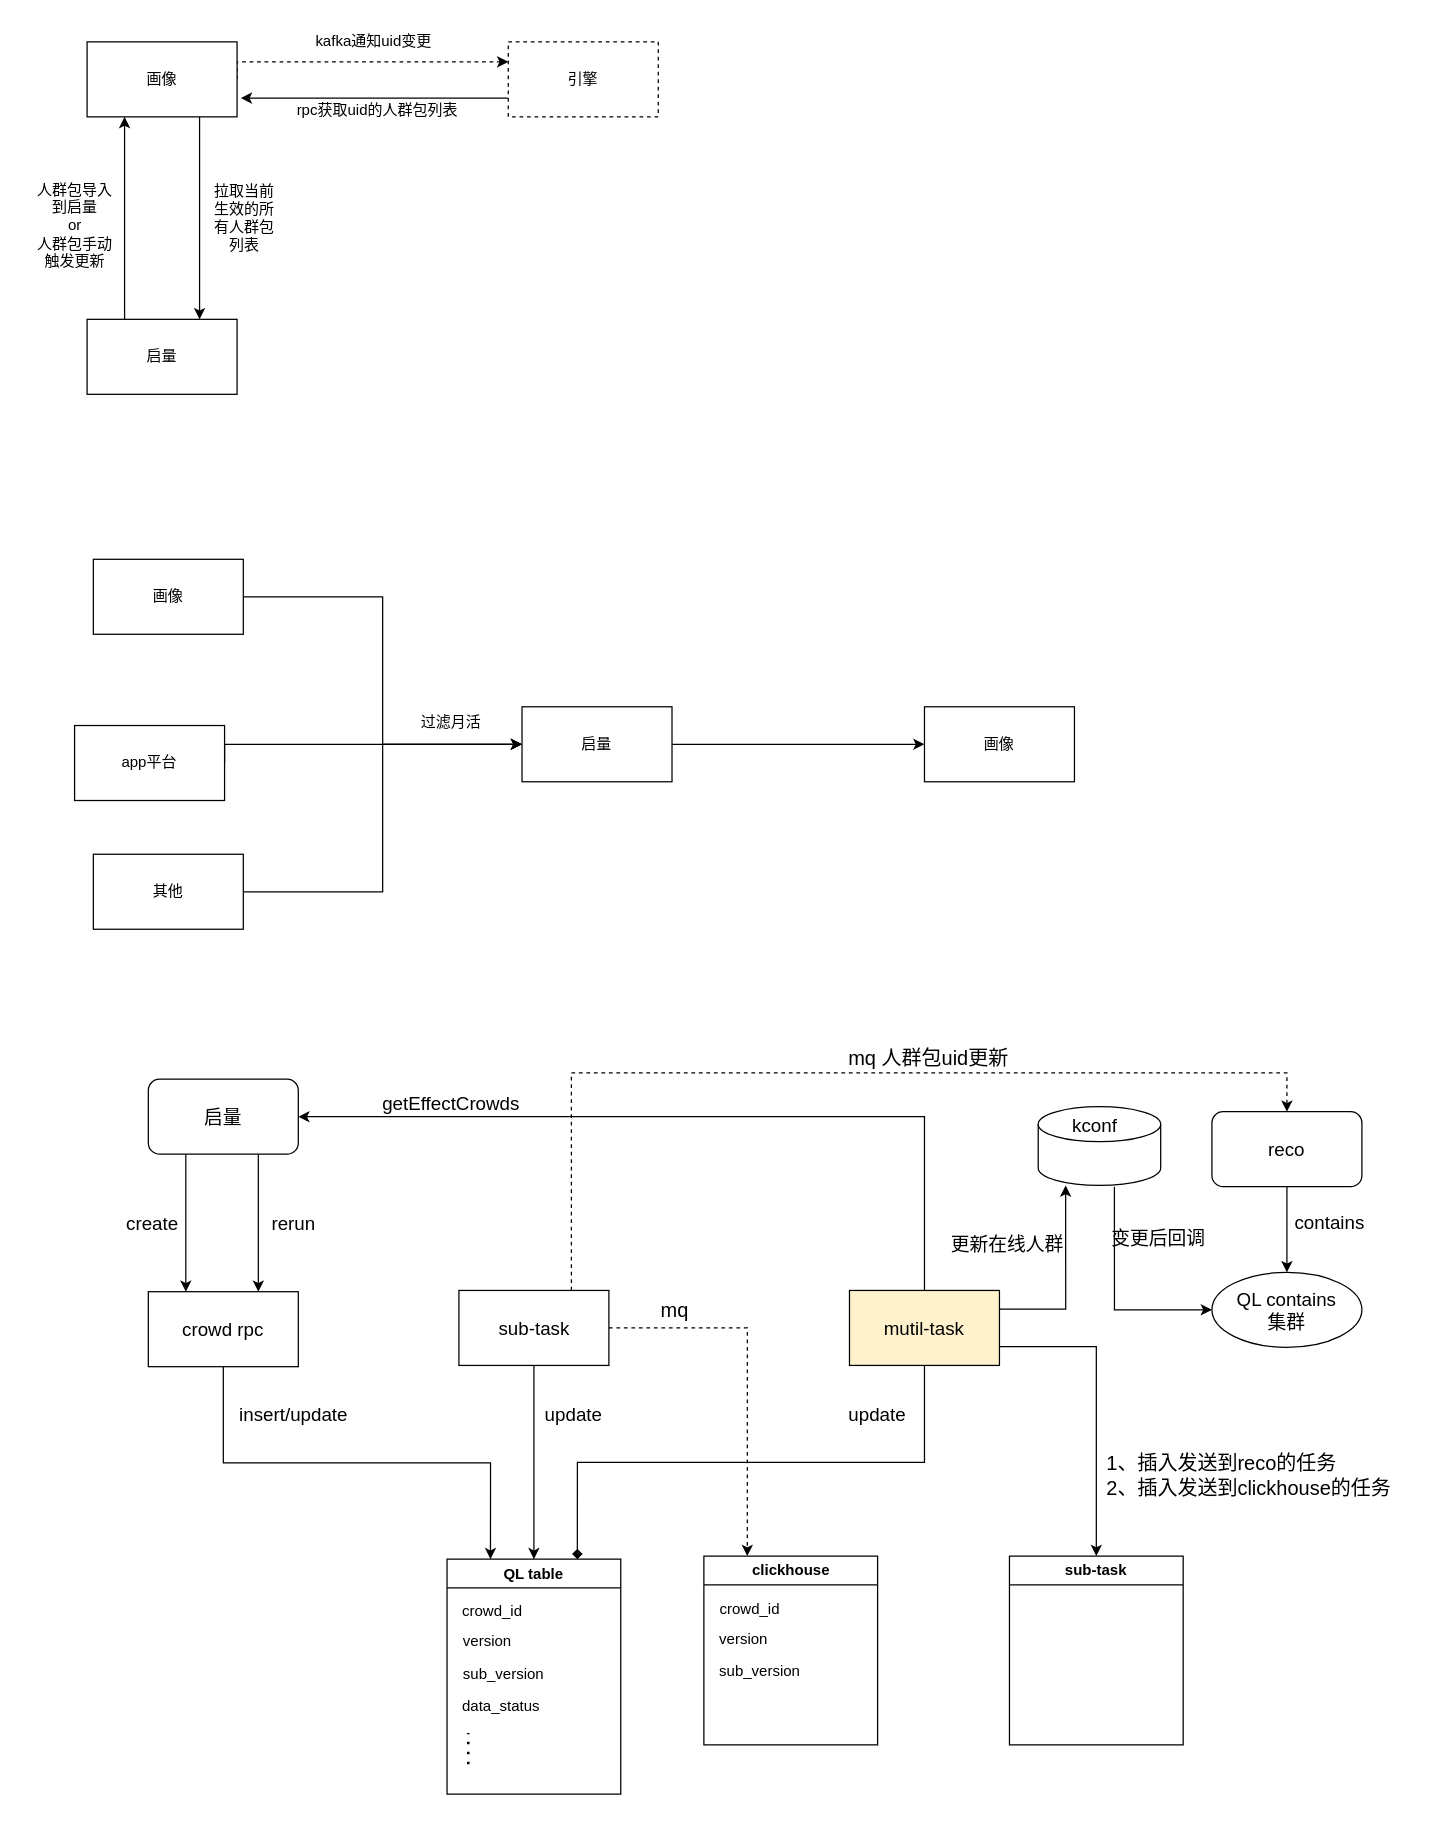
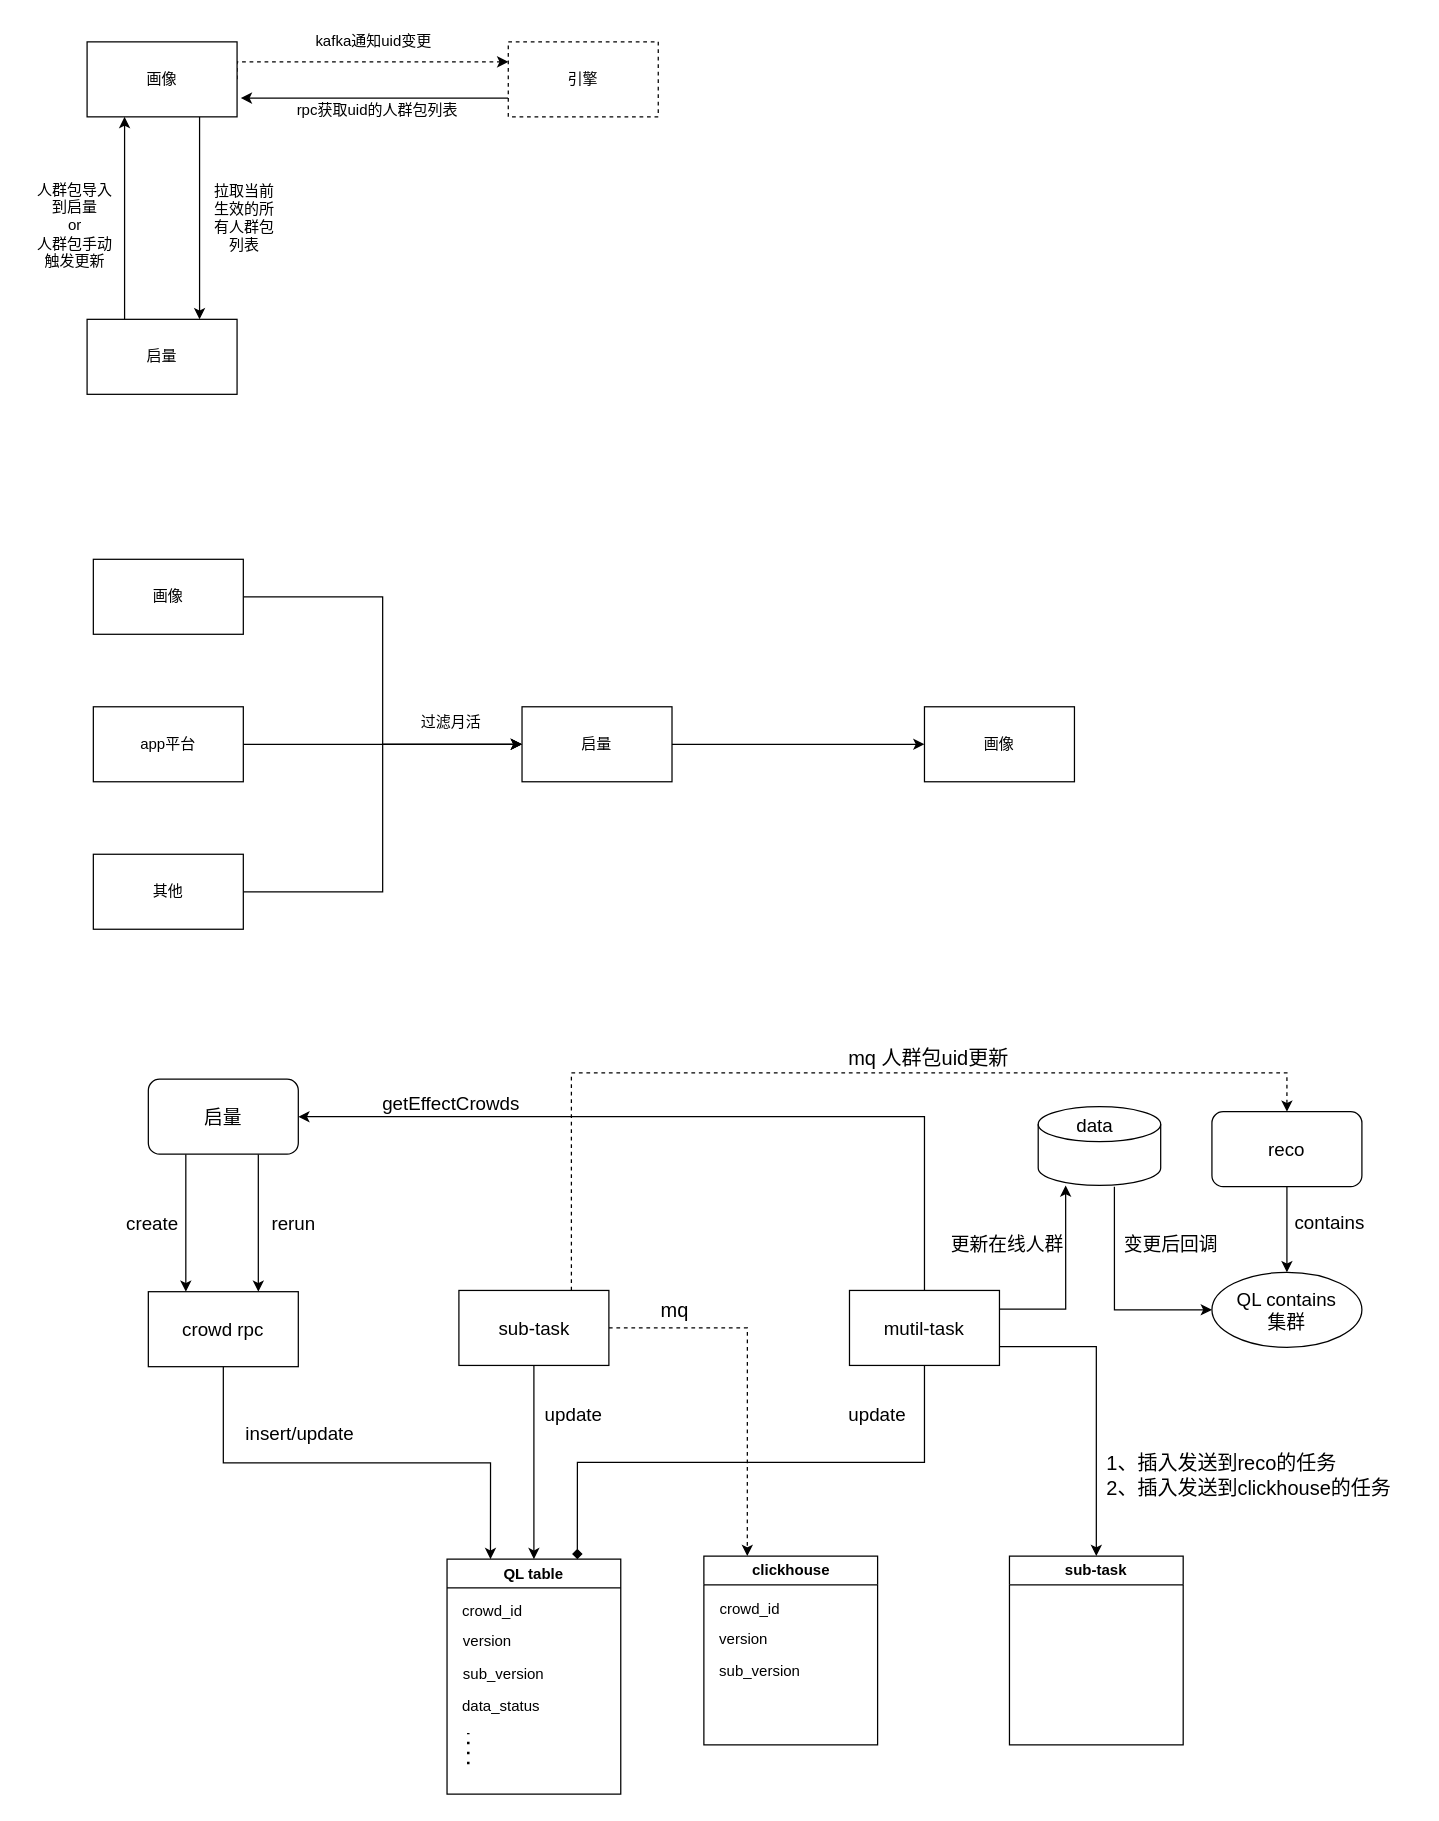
- <mxCell id="17" value="app平台" style="rounded=0;whiteSpace=wrap;html=1;" parent="1" vertex="1"><mxGeometry x="59" y="580" width="120" height="60" as="geometry" /></mxCell>
+ <mxCell id="17" value="app平台" style="rounded=0;whiteSpace=wrap;html=1;" parent="1" vertex="1"><mxGeometry x="74" y="565" width="120" height="60" as="geometry" /></mxCell>
- <mxCell id="62" value="kconf" style="text;html=1;align=center;verticalAlign=middle;resizable=0;points=[];autosize=1;strokeColor=none;fillColor=none;fontSize=15;" vertex="1" parent="1"><mxGeometry x="848" y="885" width="54" height="30" as="geometry" /></mxCell>
+ <mxCell id="62" value="data" style="text;html=1;align=center;verticalAlign=middle;resizable=0;points=[];autosize=1;strokeColor=none;fillColor=none;fontSize=15;" vertex="1" parent="1"><mxGeometry x="848" y="885" width="54" height="30" as="geometry" /></mxCell>
- <mxCell id="65" value="变更后回调" style="text;html=1;align=center;verticalAlign=middle;resizable=0;points=[];autosize=1;strokeColor=none;fillColor=none;fontSize=15;" vertex="1" parent="1"><mxGeometry x="879" y="975" width="93" height="30" as="geometry" /></mxCell>
+ <mxCell id="65" value="变更后回调" style="text;html=1;align=center;verticalAlign=middle;resizable=0;points=[];autosize=1;strokeColor=none;fillColor=none;fontSize=15;" vertex="1" parent="1"><mxGeometry x="889" y="980" width="93" height="30" as="geometry" /></mxCell>
- <mxCell id="45" value="mutil-task" style="rounded=0;whiteSpace=wrap;html=1;fontSize=15;fillColor=#fff2cc;" parent="1" vertex="1"><mxGeometry x="679" y="1032" width="120" height="60" as="geometry" /></mxCell>
+ <mxCell id="45" value="mutil-task" style="rounded=0;whiteSpace=wrap;html=1;fontSize=15;" parent="1" vertex="1"><mxGeometry x="679" y="1032" width="120" height="60" as="geometry" /></mxCell>
- <mxCell id="40" value="insert/update" style="text;html=1;align=center;verticalAlign=middle;resizable=0;points=[];autosize=1;strokeColor=none;fillColor=none;fontSize=15;" parent="1" vertex="1"><mxGeometry x="181" y="1116" width="105" height="30" as="geometry" /></mxCell>
+ <mxCell id="40" value="insert/update" style="text;html=1;align=center;verticalAlign=middle;resizable=0;points=[];autosize=1;strokeColor=none;fillColor=none;fontSize=15;" parent="1" vertex="1"><mxGeometry x="186" y="1131" width="105" height="30" as="geometry" /></mxCell>
